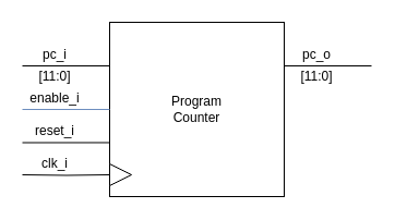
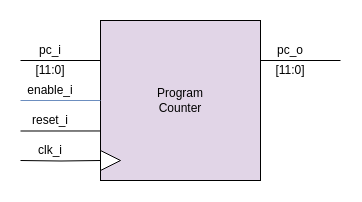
- <mxCell id="2" value="Program&lt;br&gt;Counter" style="rounded=0;whiteSpace=wrap;html=1;" parent="1" vertex="1"><mxGeometry x="100" y="20" width="160" height="160" as="geometry" /></mxCell>
+ <mxCell id="2" value="Program&lt;br&gt;Counter" style="rounded=0;whiteSpace=wrap;html=1;fillColor=#e1d5e7;" parent="1" vertex="1"><mxGeometry x="100" y="20" width="160" height="160" as="geometry" /></mxCell>
